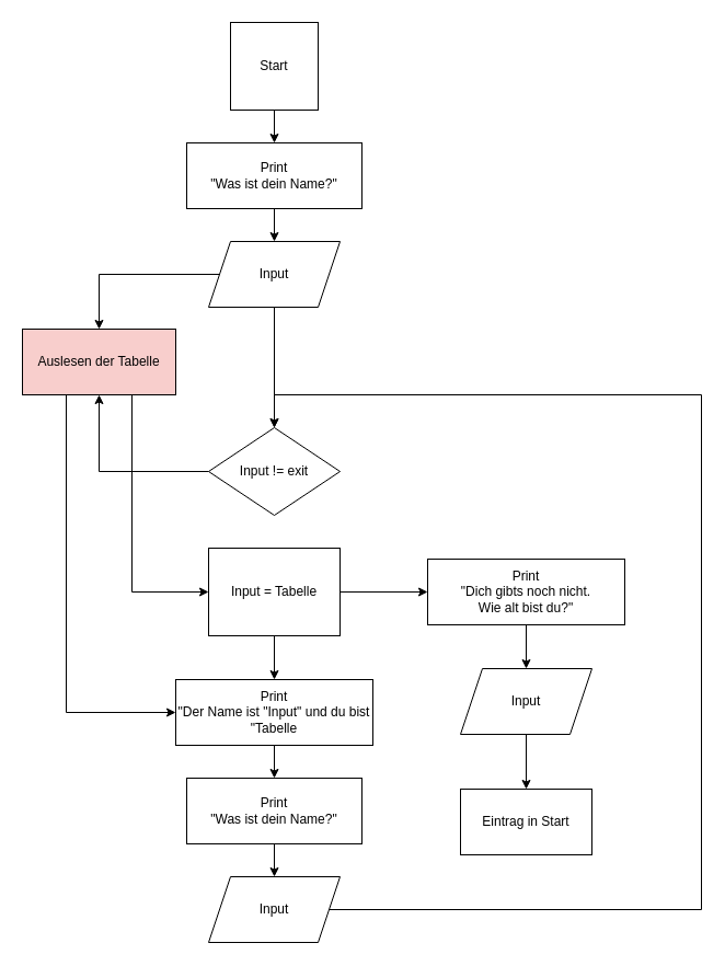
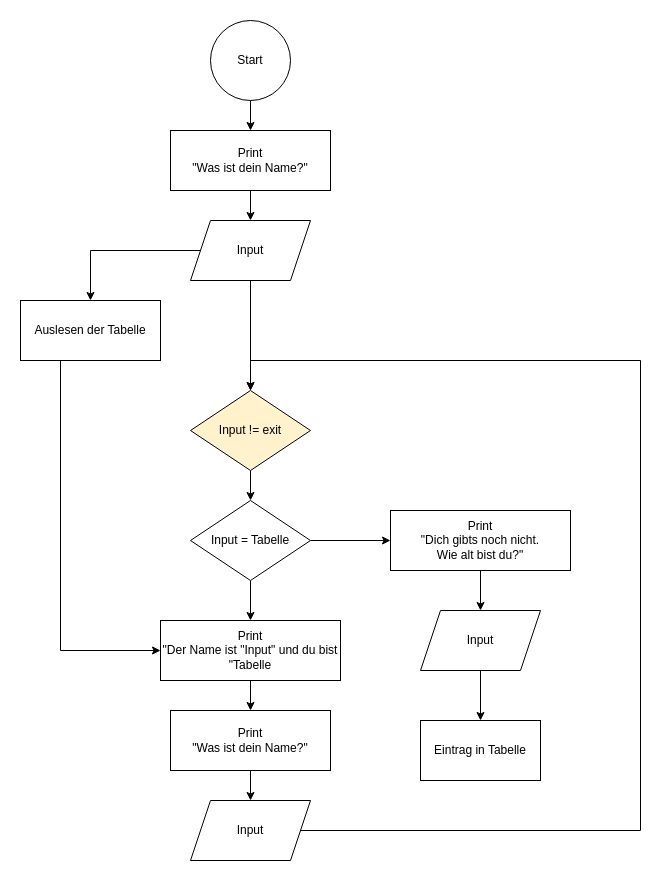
- <mxCell id="3" value="Start" style="whiteSpace=wrap;html=1;aspect=fixed;rounded=0;" vertex="1" parent="1"><mxGeometry x="210" y="20" width="80" height="80" as="geometry" /></mxCell>
+ <mxCell id="3" value="Start" style="ellipse;whiteSpace=wrap;html=1;aspect=fixed;" vertex="1" parent="1"><mxGeometry x="210" y="20" width="80" height="80" as="geometry" /></mxCell>
- <mxCell id="11" value="Auslesen der Tabelle" style="whiteSpace=wrap;html=1;fillColor=#f8cecc;" vertex="1" parent="1"><mxGeometry x="20" y="300" width="140" height="60" as="geometry" /></mxCell>
+ <mxCell id="11" value="Auslesen der Tabelle" style="whiteSpace=wrap;html=1;" vertex="1" parent="1"><mxGeometry x="20" y="300" width="140" height="60" as="geometry" /></mxCell>
- <mxCell id="12" value="" style="edgeStyle=orthogonalEdgeStyle;rounded=0;orthogonalLoop=1;jettySize=auto;html=1;" edge="1" parent="1" source="13" target="11"><mxGeometry relative="1" as="geometry" /></mxCell>
+ <mxCell id="12" value="" style="edgeStyle=orthogonalEdgeStyle;rounded=0;orthogonalLoop=1;jettySize=auto;html=1;" edge="1" parent="1" source="13" target="16"><mxGeometry relative="1" as="geometry" /></mxCell>
- <mxCell id="13" value="Input != exit" style="rhombus;whiteSpace=wrap;html=1;" vertex="1" parent="1"><mxGeometry x="190" y="390" width="120" height="80" as="geometry" /></mxCell>
+ <mxCell id="13" value="Input != exit" style="rhombus;whiteSpace=wrap;html=1;fillColor=#fff2cc;" vertex="1" parent="1"><mxGeometry x="190" y="390" width="120" height="80" as="geometry" /></mxCell>
- <mxCell id="9" style="edgeStyle=orthogonalEdgeStyle;rounded=0;orthogonalLoop=1;jettySize=auto;html=1;exitX=0.5;exitY=1;exitDx=0;exitDy=0;entryX=0;entryY=0.5;entryDx=0;entryDy=0;" edge="1" parent="1" source="11" target="16"><mxGeometry relative="1" as="geometry"><Array as="points"><mxPoint x="120" y="360" /><mxPoint x="120" y="540" /></Array></mxGeometry></mxCell>
- <mxCell id="16" value="Input = Tabelle" style="whiteSpace=wrap;html=1;rounded=0;" vertex="1" parent="1"><mxGeometry x="190" y="500" width="120" height="80" as="geometry" /></mxCell>
+ <mxCell id="16" value="Input = Tabelle" style="rhombus;whiteSpace=wrap;html=1;" vertex="1" parent="1"><mxGeometry x="190" y="500" width="120" height="80" as="geometry" /></mxCell>
- <mxCell id="27" value="Eintrag in Start" style="whiteSpace=wrap;html=1;" vertex="1" parent="1"><mxGeometry x="420" y="720" width="120" height="60" as="geometry" /></mxCell>
+ <mxCell id="27" value="Eintrag in Tabelle" style="whiteSpace=wrap;html=1;" vertex="1" parent="1"><mxGeometry x="420" y="720" width="120" height="60" as="geometry" /></mxCell>
